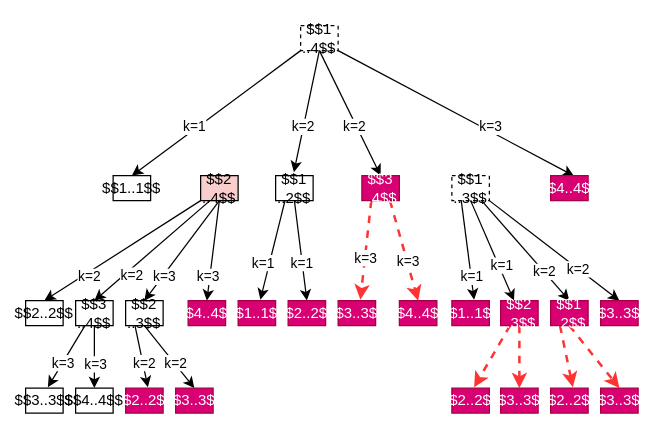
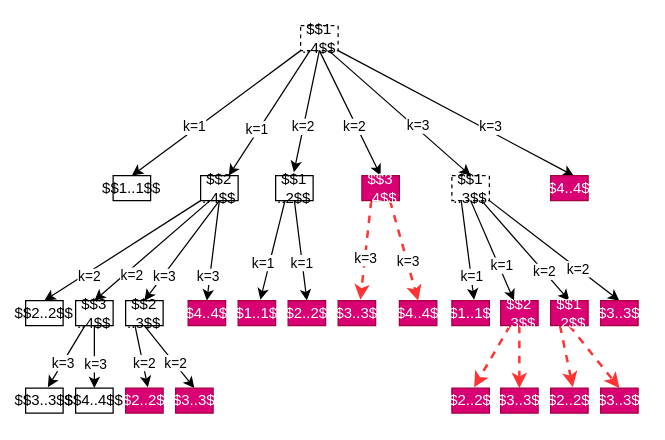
+ <mxCell id="4" style="edgeStyle=none;rounded=0;orthogonalLoop=1;jettySize=auto;html=1;exitX=0.25;exitY=1;exitDx=0;exitDy=0;entryX=0.75;entryY=0;entryDx=0;entryDy=0;" parent="1" source="14" target="25" edge="1"><mxGeometry relative="1" as="geometry" /></mxCell>
+ <mxCell id="5" value="k=1" style="edgeLabel;html=1;align=center;verticalAlign=middle;resizable=0;points=[];" parent="4" vertex="1" connectable="0"><mxGeometry x="0.262" relative="1" as="geometry"><mxPoint x="-2" as="offset" /></mxGeometry></mxCell>
+ <mxCell id="10" style="edgeStyle=none;rounded=0;orthogonalLoop=1;jettySize=auto;html=1;exitX=0.75;exitY=1;exitDx=0;exitDy=0;entryX=0.5;entryY=0;entryDx=0;entryDy=0;" parent="1" source="14" target="60" edge="1"><mxGeometry relative="1" as="geometry" /></mxCell>
+ <mxCell id="11" value="k=3" style="edgeLabel;html=1;align=center;verticalAlign=middle;resizable=0;points=[];" parent="10" vertex="1" connectable="0"><mxGeometry x="0.088" y="1" relative="1" as="geometry"><mxPoint x="9" y="6" as="offset" /></mxGeometry></mxCell>
- <mxCell id="25" value="$$2 ..4$$" style="rounded=0;whiteSpace=wrap;html=1;strokeColor=default;fillColor=#f8cecc;" parent="1" vertex="1"><mxGeometry x="160" y="140" width="30" height="20" as="geometry" /></mxCell>
+ <mxCell id="25" value="$$2 ..4$$" style="rounded=0;whiteSpace=wrap;html=1;strokeColor=default;" parent="1" vertex="1"><mxGeometry x="160" y="140" width="30" height="20" as="geometry" /></mxCell>
